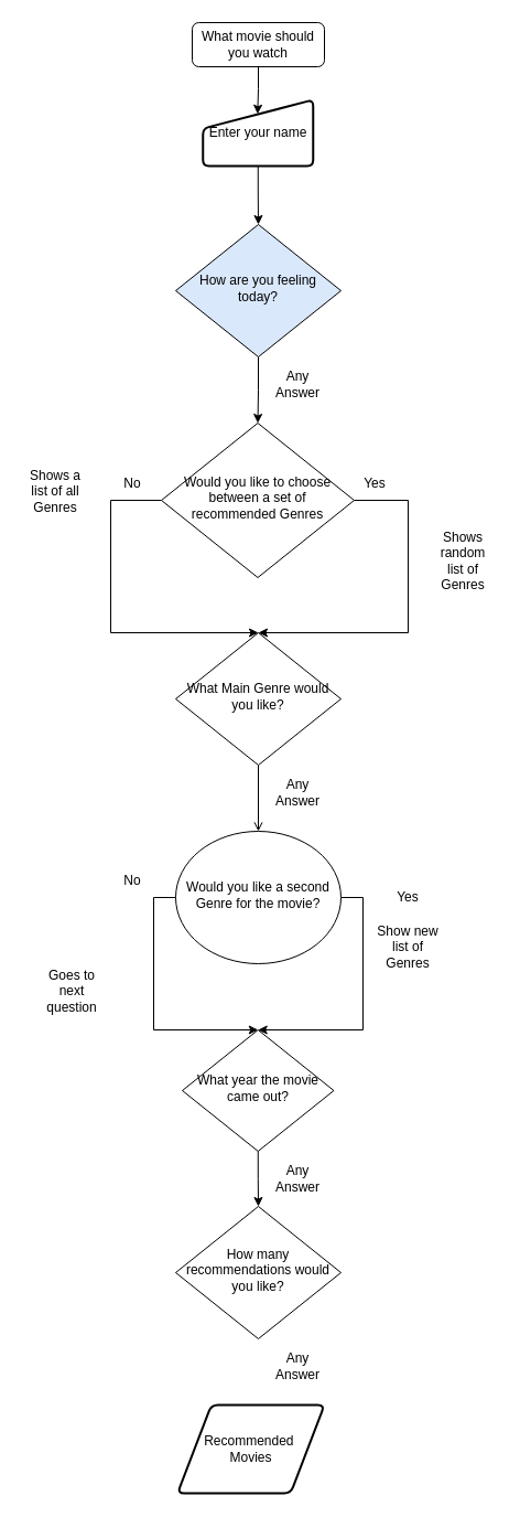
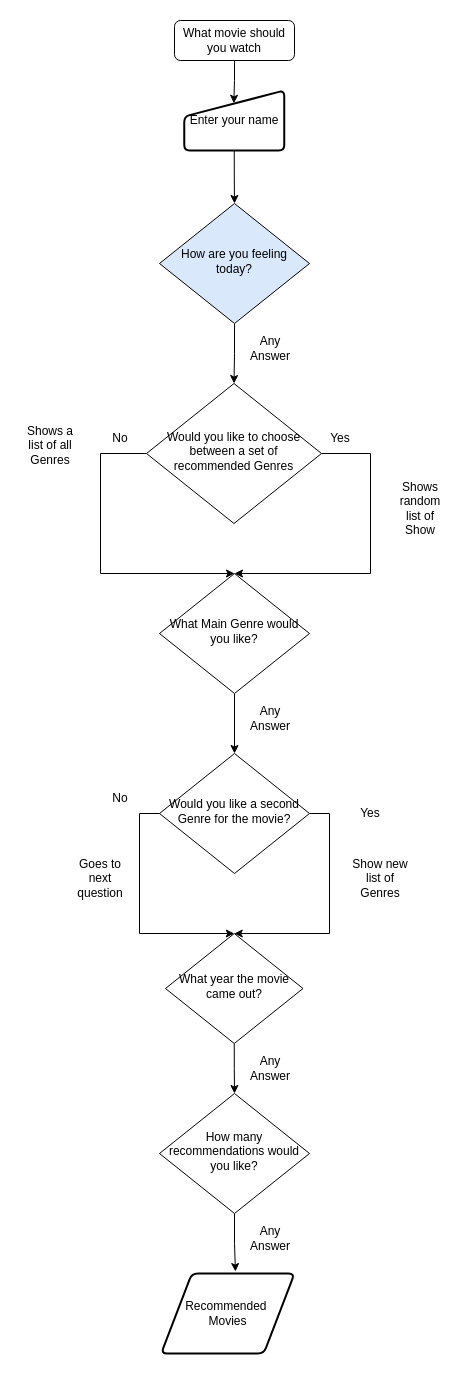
- <mxCell id="21" value="Shows random list of Genres" style="text;html=1;align=center;verticalAlign=middle;whiteSpace=wrap;rounded=0;" vertex="1" parent="1"><mxGeometry x="390" y="493" width="60" height="30" as="geometry" /></mxCell>
+ <mxCell id="21" value="Shows random list of Show" style="text;html=1;align=center;verticalAlign=middle;whiteSpace=wrap;rounded=0;" vertex="1" parent="1"><mxGeometry x="390" y="493" width="60" height="30" as="geometry" /></mxCell>
- <mxCell id="5" style="edgeStyle=orthogonalEdgeStyle;rounded=0;orthogonalLoop=1;jettySize=auto;html=1;exitX=0.5;exitY=1;exitDx=0;exitDy=0;endArrow=open;" edge="1" parent="1" source="6" target="9"><mxGeometry relative="1" as="geometry" /></mxCell>
+ <mxCell id="5" style="edgeStyle=orthogonalEdgeStyle;rounded=0;orthogonalLoop=1;jettySize=auto;html=1;exitX=0.5;exitY=1;exitDx=0;exitDy=0;" edge="1" parent="1" source="6" target="9"><mxGeometry relative="1" as="geometry" /></mxCell>
- <mxCell id="9" value="Would you like a second Genre for the movie?" style="ellipse;whiteSpace=wrap;html=1;shadow=0;fontFamily=Helvetica;fontSize=12;align=center;strokeWidth=1;spacing=6;spacingTop=-4;" vertex="1" parent="1"><mxGeometry x="159" y="753" width="150" height="120" as="geometry" /></mxCell>
+ <mxCell id="9" value="Would you like a second Genre for the movie?" style="rhombus;whiteSpace=wrap;html=1;shadow=0;fontFamily=Helvetica;fontSize=12;align=center;strokeWidth=1;spacing=6;spacingTop=-4;" vertex="1" parent="1"><mxGeometry x="159" y="753" width="150" height="120" as="geometry" /></mxCell>
- <mxCell id="24" value="Show new list of Genres" style="text;html=1;align=center;verticalAlign=middle;whiteSpace=wrap;rounded=0;" vertex="1" parent="1"><mxGeometry x="340" y="843" width="60" height="30" as="geometry" /></mxCell>
+ <mxCell id="24" value="Show new list of Genres" style="text;html=1;align=center;verticalAlign=middle;whiteSpace=wrap;rounded=0;" vertex="1" parent="1"><mxGeometry x="350" y="863" width="60" height="30" as="geometry" /></mxCell>
- <mxCell id="26" value="Goes to next question" style="text;html=1;align=center;verticalAlign=middle;whiteSpace=wrap;rounded=0;" vertex="1" parent="1"><mxGeometry x="35" y="883" width="60" height="30" as="geometry" /></mxCell>
+ <mxCell id="26" value="Goes to next question" style="text;html=1;align=center;verticalAlign=middle;whiteSpace=wrap;rounded=0;" vertex="1" parent="1"><mxGeometry x="70" y="863" width="60" height="30" as="geometry" /></mxCell>
+ <mxCell id="28" style="edgeStyle=orthogonalEdgeStyle;rounded=0;orthogonalLoop=1;jettySize=auto;html=1;exitX=0.5;exitY=1;exitDx=0;exitDy=0;entryX=0.557;entryY=-0.025;entryDx=0;entryDy=0;entryPerimeter=0;" edge="1" parent="1" source="10" target="16"><mxGeometry relative="1" as="geometry" /></mxCell>
